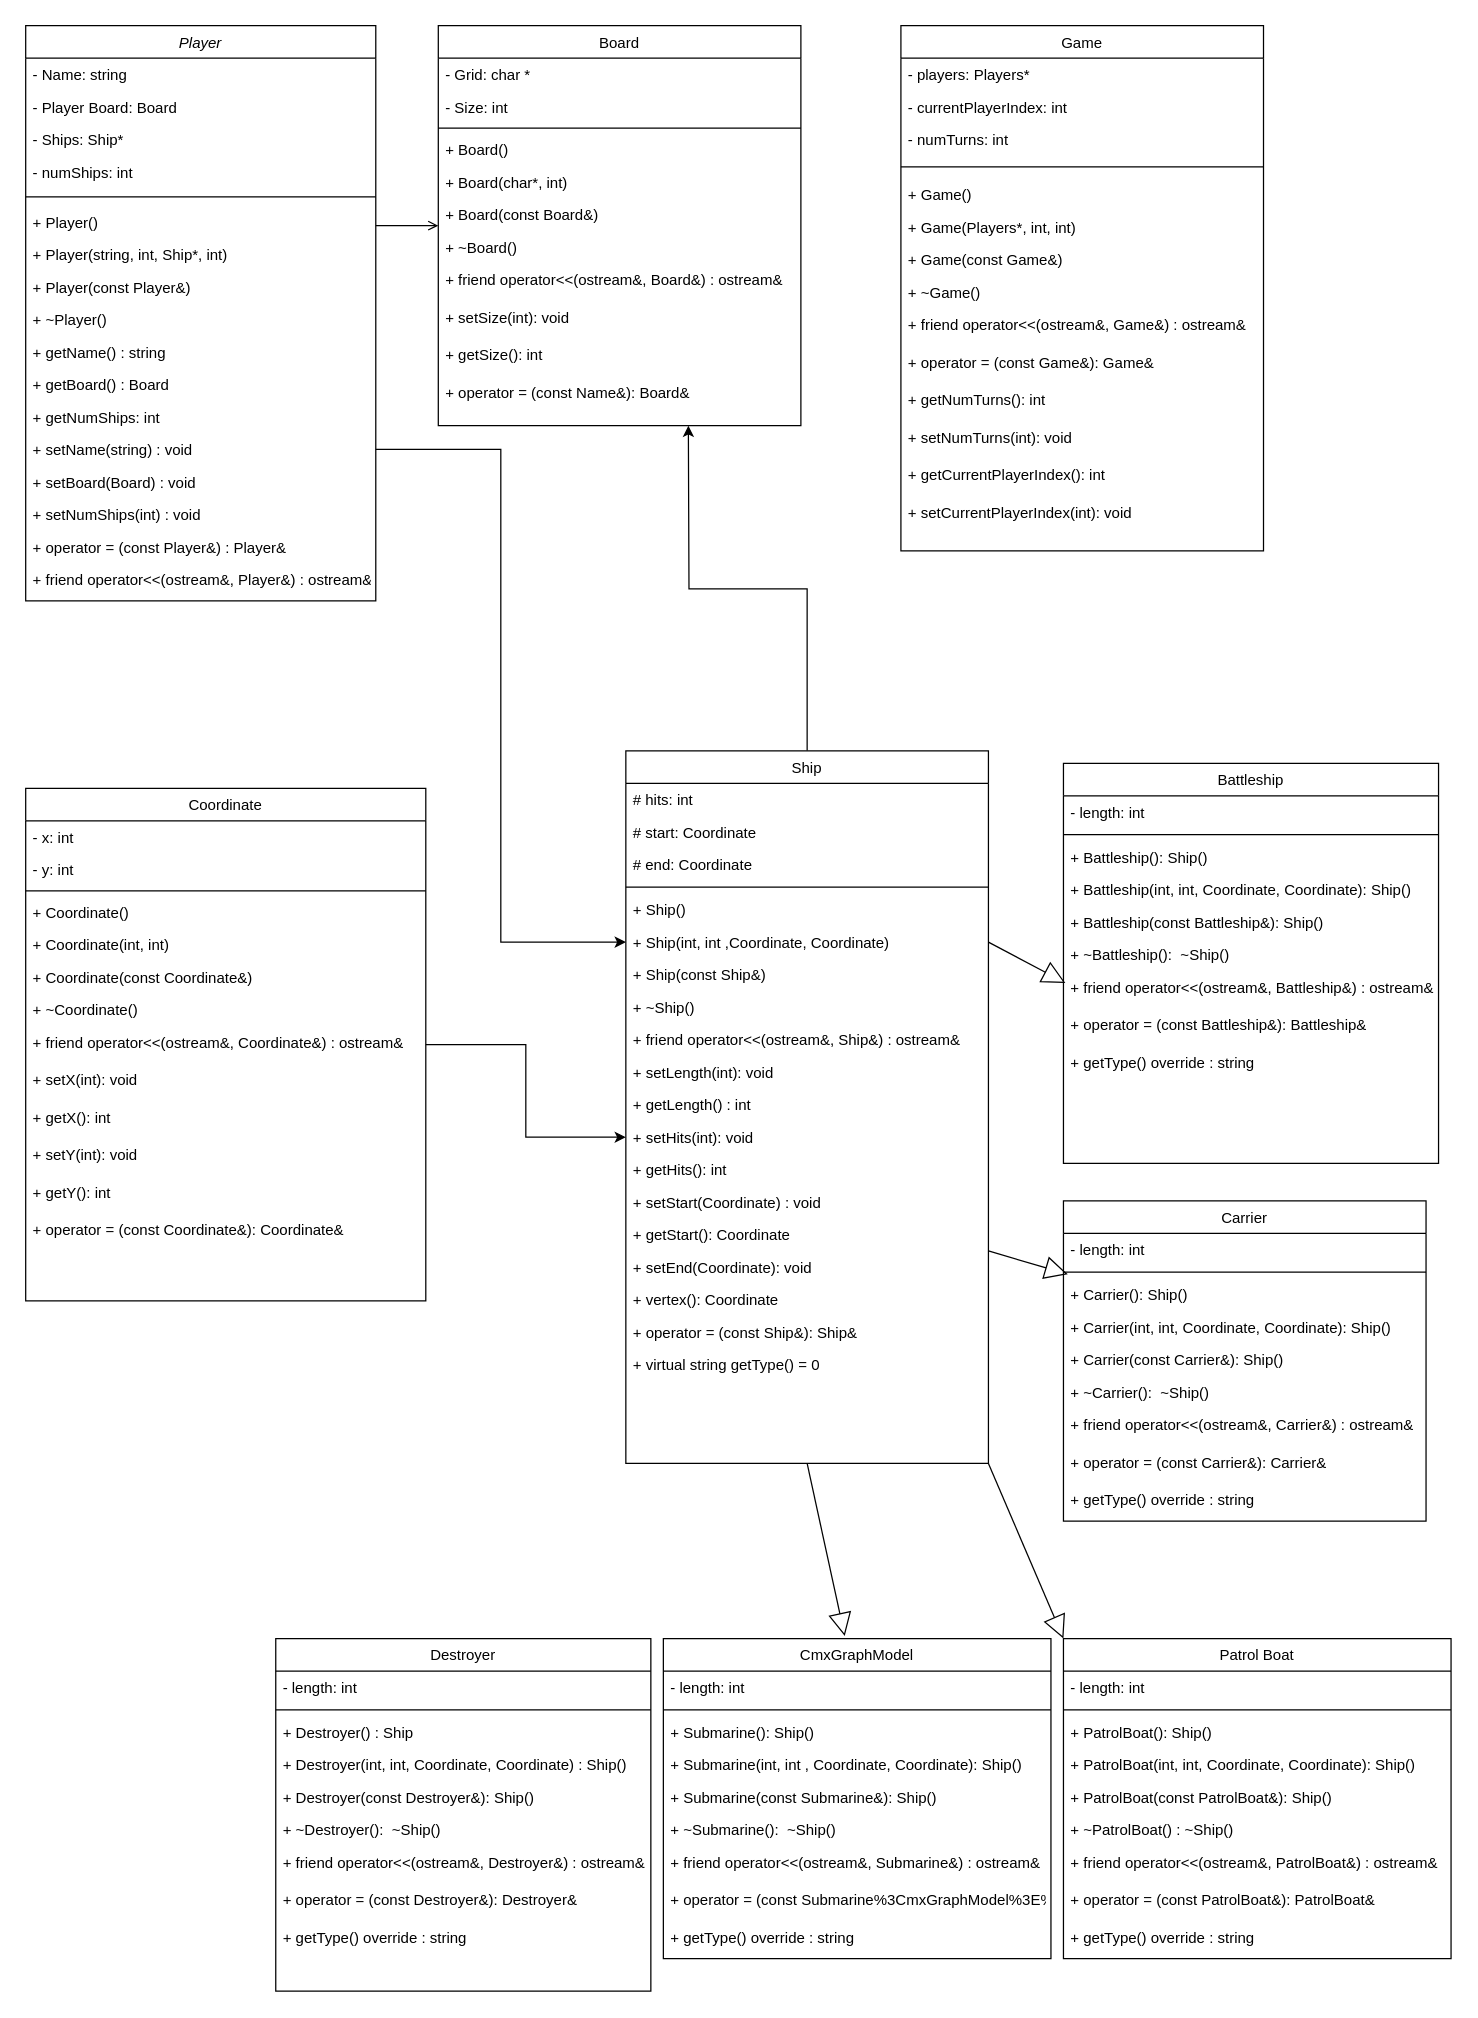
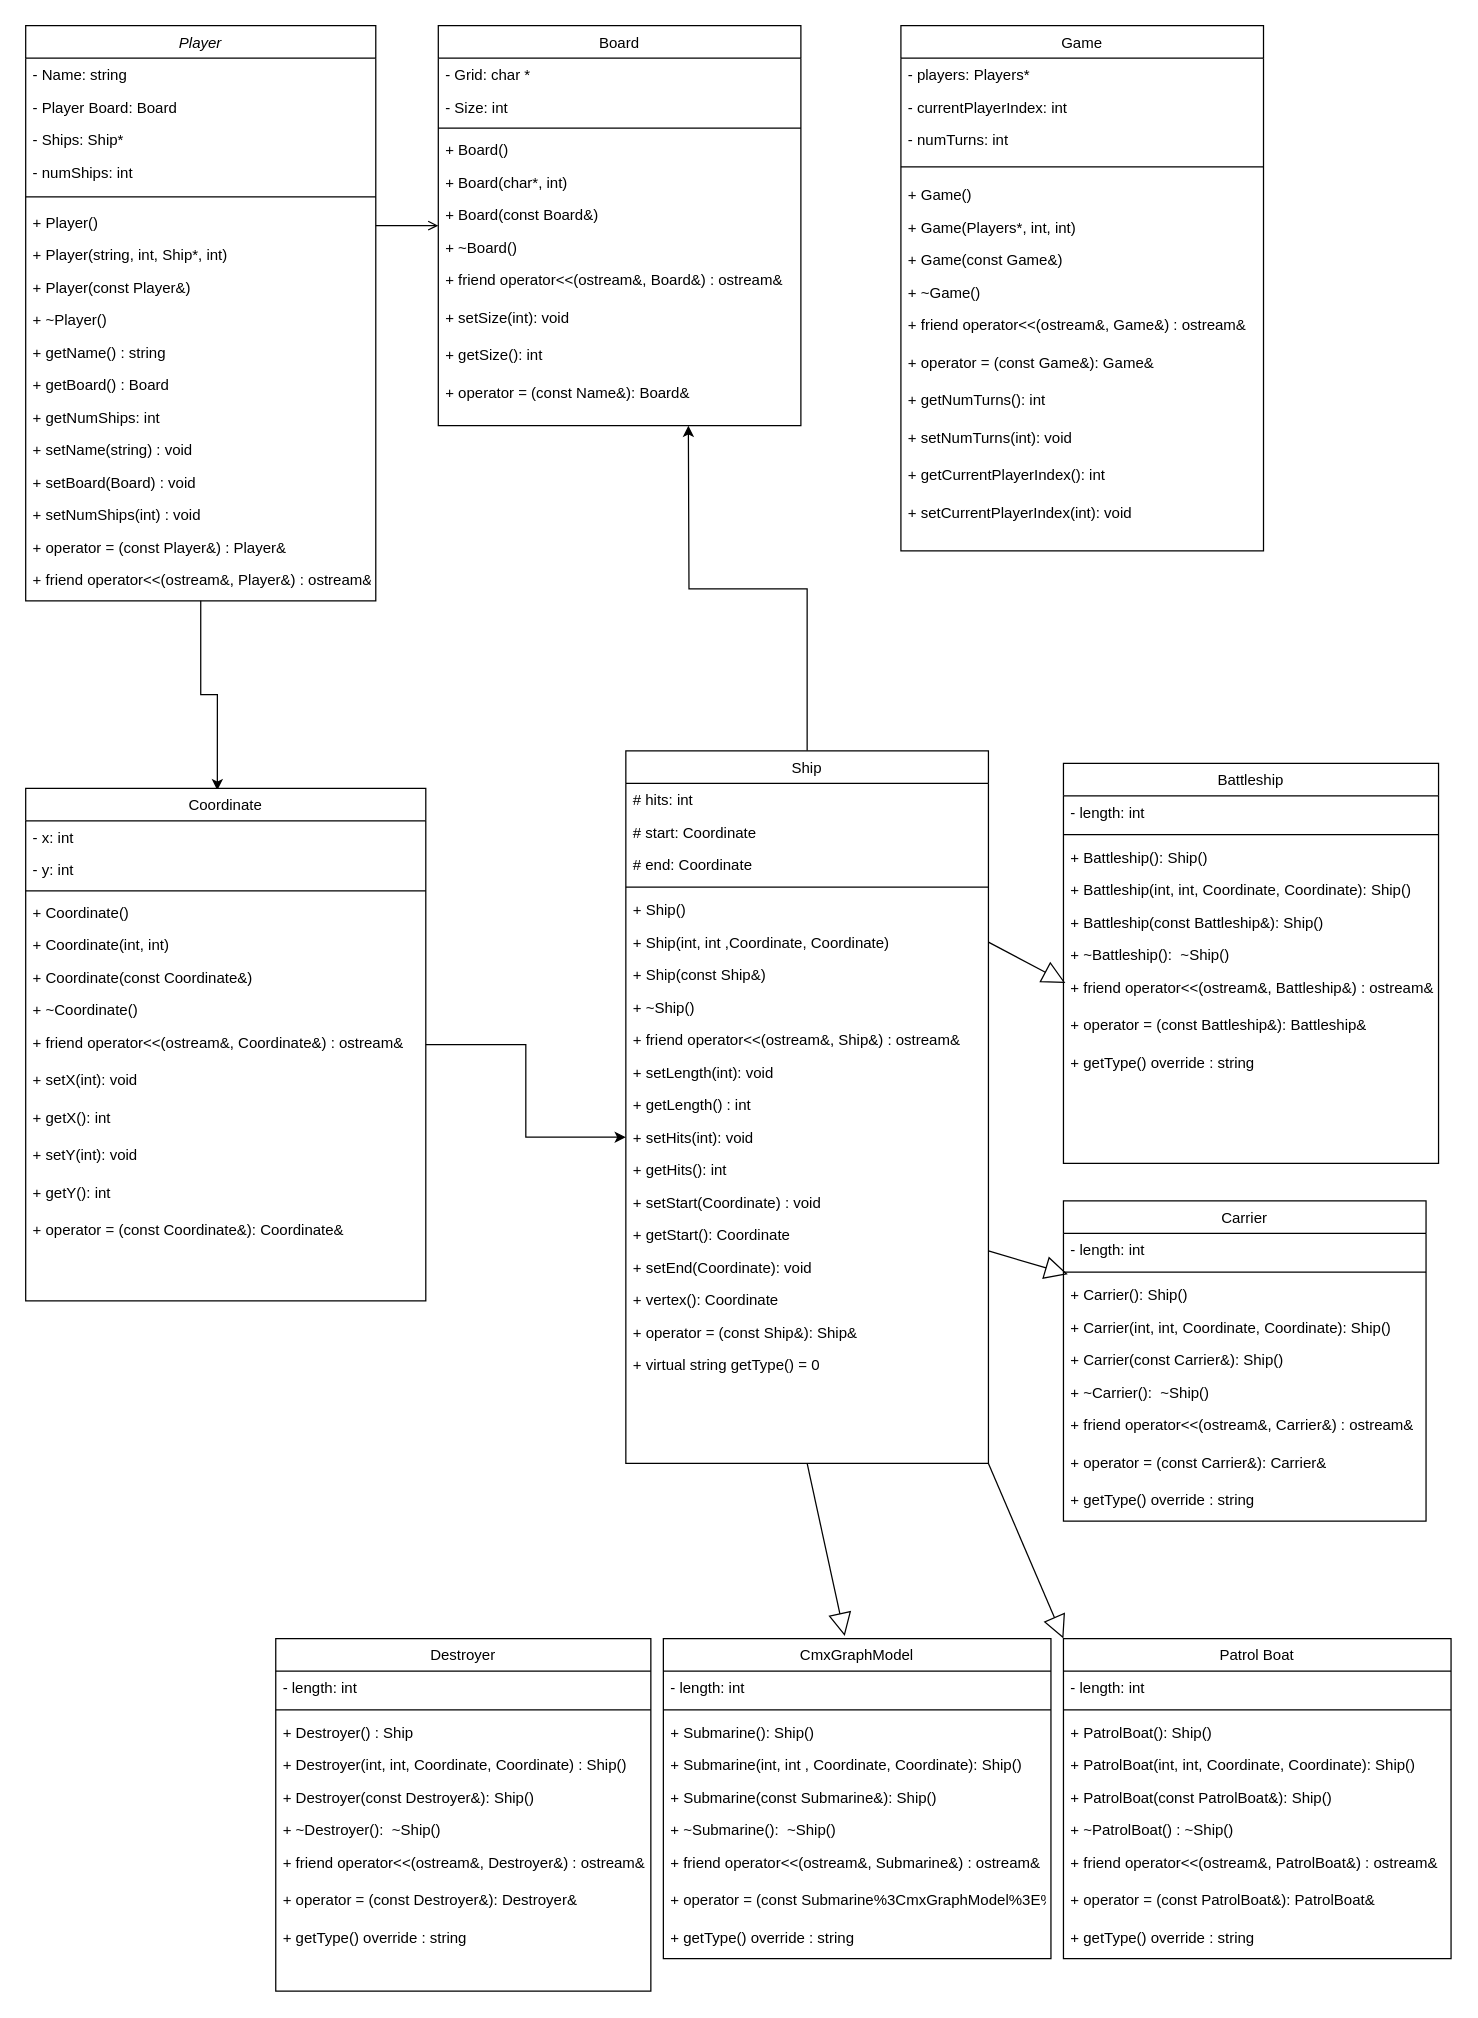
- <mxCell id="56" style="edgeStyle=orthogonalEdgeStyle;rounded=0;orthogonalLoop=1;jettySize=auto;html=1;exitX=1;exitY=0.5;exitDx=0;exitDy=0;entryX=0;entryY=0.5;entryDx=0;entryDy=0;" parent="1" source="16" target="41" edge="1"><mxGeometry relative="1" as="geometry"><mxPoint x="350" y="359" as="targetPoint" /></mxGeometry></mxCell>
+ <mxCell id="2" style="edgeStyle=orthogonalEdgeStyle;rounded=0;orthogonalLoop=1;jettySize=auto;html=1;entryX=0.479;entryY=0.004;entryDx=0;entryDy=0;entryPerimeter=0;" parent="1" source="3" target="57" edge="1"><mxGeometry relative="1" as="geometry"><mxPoint x="165" y="630" as="targetPoint" /></mxGeometry></mxCell>
